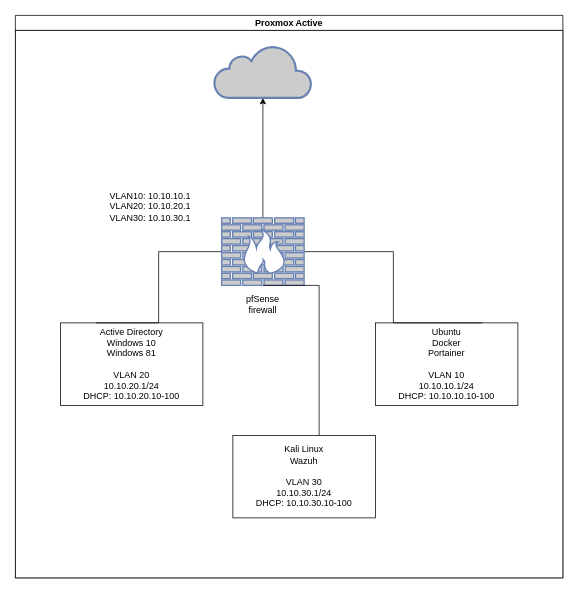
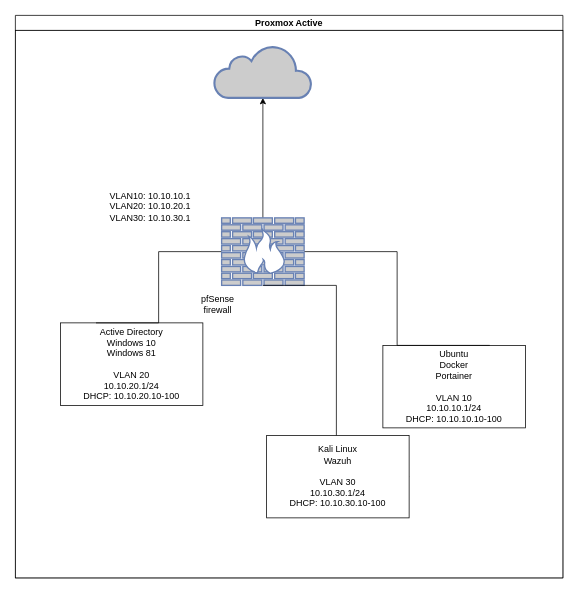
- <mxCell id="10" value="pfSense&lt;div&gt;firewall&lt;/div&gt;" style="text;strokeColor=none;align=center;fillColor=none;html=1;verticalAlign=middle;whiteSpace=wrap;rounded=0;" parent="2" vertex="1"><mxGeometry x="300" y="370" width="60" height="30" as="geometry" /></mxCell>
+ <mxCell id="10" value="pfSense&lt;div&gt;firewall&lt;/div&gt;" style="text;strokeColor=none;align=center;fillColor=none;html=1;verticalAlign=middle;whiteSpace=wrap;rounded=0;" parent="2" vertex="1"><mxGeometry x="240" y="370" width="60" height="30" as="geometry" /></mxCell>
- <mxCell id="7" value="Ubuntu&lt;div&gt;Docker&lt;/div&gt;&lt;div&gt;Portainer&lt;/div&gt;&lt;div&gt;&lt;br&gt;&lt;/div&gt;&lt;div&gt;VLAN 10&lt;/div&gt;&lt;div&gt;&lt;span style=&quot;background-color: transparent; color: light-dark(rgb(0, 0, 0), rgb(255, 255, 255));&quot;&gt;10.10.10.1&lt;/span&gt;/24&lt;/div&gt;&lt;div&gt;DHCP:&amp;nbsp;&lt;span style=&quot;background-color: transparent; color: light-dark(rgb(0, 0, 0), rgb(255, 255, 255));&quot;&gt;10.10.10.10&lt;/span&gt;&lt;span style=&quot;background-color: transparent; color: light-dark(rgb(0, 0, 0), rgb(255, 255, 255));&quot;&gt;-100&lt;/span&gt;&lt;/div&gt;" style="whiteSpace=wrap;html=1;align=center;verticalAlign=middle;treeFolding=1;treeMoving=1;newEdgeStyle={&quot;edgeStyle&quot;:&quot;elbowEdgeStyle&quot;,&quot;startArrow&quot;:&quot;none&quot;,&quot;endArrow&quot;:&quot;none&quot;};" parent="2" vertex="1"><mxGeometry x="480" y="410" width="190" height="110" as="geometry" /></mxCell>
+ <mxCell id="7" value="Ubuntu&lt;div&gt;Docker&lt;/div&gt;&lt;div&gt;Portainer&lt;/div&gt;&lt;div&gt;&lt;br&gt;&lt;/div&gt;&lt;div&gt;VLAN 10&lt;/div&gt;&lt;div&gt;&lt;span style=&quot;background-color: transparent; color: light-dark(rgb(0, 0, 0), rgb(255, 255, 255));&quot;&gt;10.10.10.1&lt;/span&gt;/24&lt;/div&gt;&lt;div&gt;DHCP:&amp;nbsp;&lt;span style=&quot;background-color: transparent; color: light-dark(rgb(0, 0, 0), rgb(255, 255, 255));&quot;&gt;10.10.10.10&lt;/span&gt;&lt;span style=&quot;background-color: transparent; color: light-dark(rgb(0, 0, 0), rgb(255, 255, 255));&quot;&gt;-100&lt;/span&gt;&lt;/div&gt;" style="whiteSpace=wrap;html=1;align=center;verticalAlign=middle;treeFolding=1;treeMoving=1;newEdgeStyle={&quot;edgeStyle&quot;:&quot;elbowEdgeStyle&quot;,&quot;startArrow&quot;:&quot;none&quot;,&quot;endArrow&quot;:&quot;none&quot;};" parent="2" vertex="1"><mxGeometry x="490" y="440" width="190" height="110" as="geometry" /></mxCell>
- <mxCell id="14" value="&lt;div&gt;Kali Linux&lt;div&gt;Wazuh&lt;/div&gt;&lt;/div&gt;&lt;div&gt;&lt;div&gt;&lt;br&gt;&lt;/div&gt; &lt;div&gt;&lt;div&gt;VLAN 30&lt;/div&gt;&lt;div&gt;&lt;span style=&quot;background-color: transparent; color: light-dark(rgb(0, 0, 0), rgb(255, 255, 255));&quot;&gt;10.10.30.1&lt;/span&gt;/24&lt;/div&gt;&lt;div&gt;DHCP:&amp;nbsp;&lt;span style=&quot;background-color: transparent; color: light-dark(rgb(0, 0, 0), rgb(255, 255, 255));&quot;&gt;10.10.30.10&lt;/span&gt;&lt;span style=&quot;background-color: transparent; color: light-dark(rgb(0, 0, 0), rgb(255, 255, 255));&quot;&gt;-100&lt;/span&gt;&lt;/div&gt;&lt;/div&gt;&lt;/div&gt;" style="whiteSpace=wrap;html=1;align=center;verticalAlign=middle;treeFolding=1;treeMoving=1;newEdgeStyle={&quot;edgeStyle&quot;:&quot;elbowEdgeStyle&quot;,&quot;startArrow&quot;:&quot;none&quot;,&quot;endArrow&quot;:&quot;none&quot;};" parent="2" vertex="1"><mxGeometry x="290" y="560" width="190" height="110" as="geometry" /></mxCell>
+ <mxCell id="14" value="&lt;div&gt;Kali Linux&lt;div&gt;Wazuh&lt;/div&gt;&lt;/div&gt;&lt;div&gt;&lt;div&gt;&lt;br&gt;&lt;/div&gt; &lt;div&gt;&lt;div&gt;VLAN 30&lt;/div&gt;&lt;div&gt;&lt;span style=&quot;background-color: transparent; color: light-dark(rgb(0, 0, 0), rgb(255, 255, 255));&quot;&gt;10.10.30.1&lt;/span&gt;/24&lt;/div&gt;&lt;div&gt;DHCP:&amp;nbsp;&lt;span style=&quot;background-color: transparent; color: light-dark(rgb(0, 0, 0), rgb(255, 255, 255));&quot;&gt;10.10.30.10&lt;/span&gt;&lt;span style=&quot;background-color: transparent; color: light-dark(rgb(0, 0, 0), rgb(255, 255, 255));&quot;&gt;-100&lt;/span&gt;&lt;/div&gt;&lt;/div&gt;&lt;/div&gt;" style="whiteSpace=wrap;html=1;align=center;verticalAlign=middle;treeFolding=1;treeMoving=1;newEdgeStyle={&quot;edgeStyle&quot;:&quot;elbowEdgeStyle&quot;,&quot;startArrow&quot;:&quot;none&quot;,&quot;endArrow&quot;:&quot;none&quot;};" parent="2" vertex="1"><mxGeometry x="335" y="560" width="190" height="110" as="geometry" /></mxCell>
